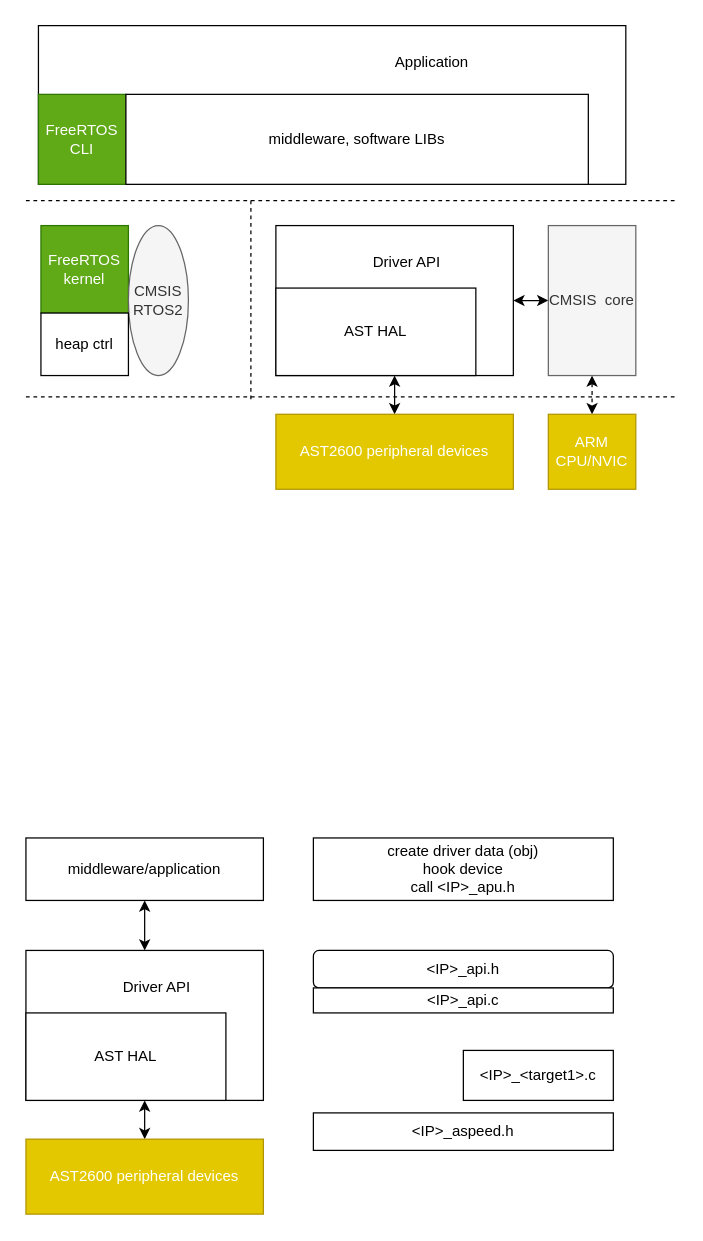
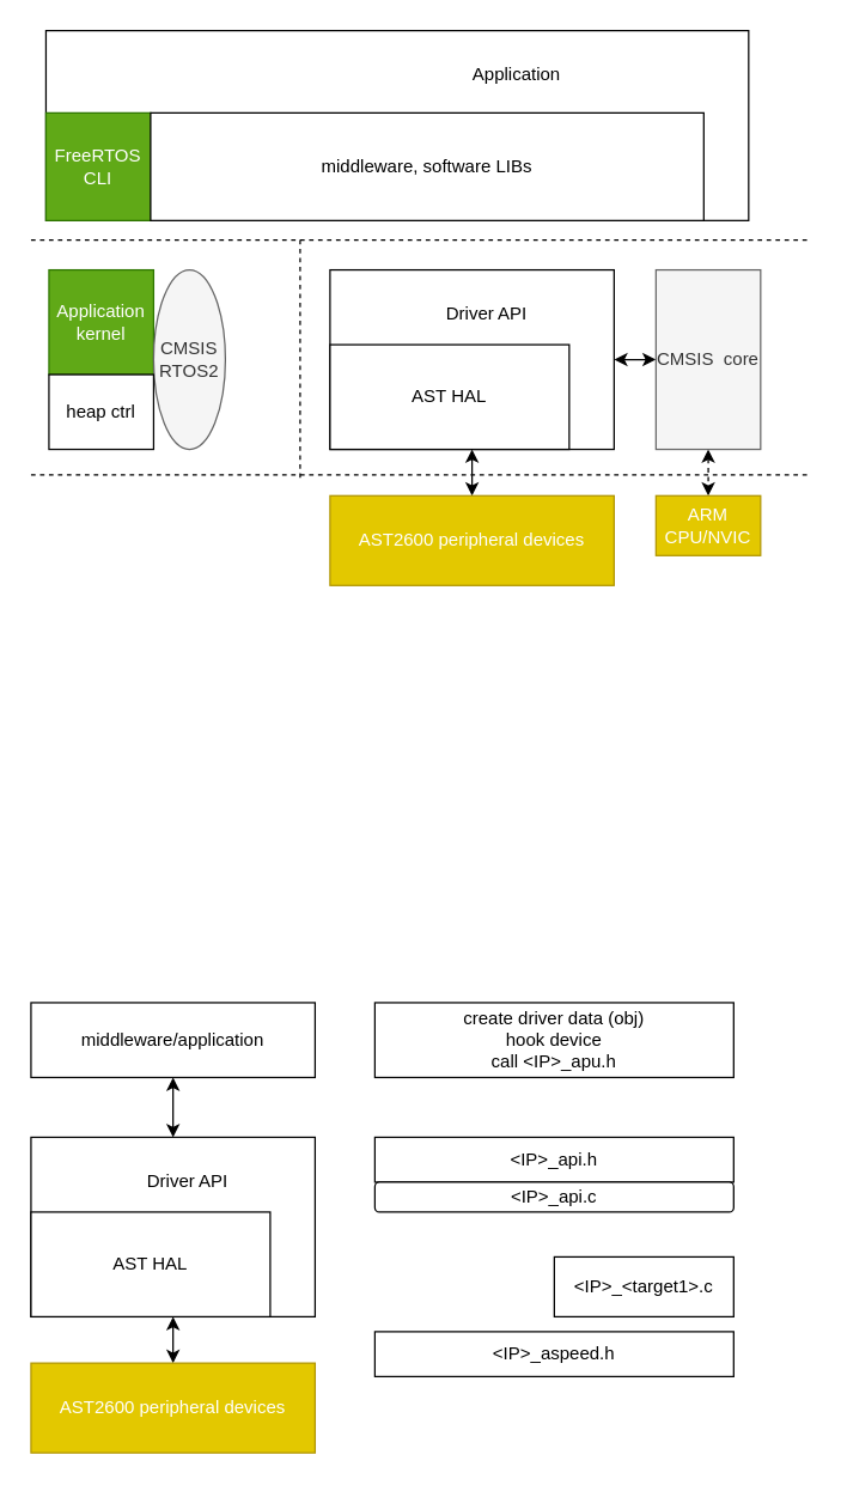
- <mxCell id="7" value="FreeRTOS&lt;br&gt;kernel" style="rounded=0;whiteSpace=wrap;html=1;fillColor=#60a917;strokeColor=#2D7600;fontColor=#ffffff;" parent="1" vertex="1"><mxGeometry x="32" y="180" width="70" height="70" as="geometry" /></mxCell>
+ <mxCell id="7" value="Application&lt;br&gt;kernel" style="rounded=0;whiteSpace=wrap;html=1;fillColor=#60a917;strokeColor=#2D7600;fontColor=#ffffff;" parent="1" vertex="1"><mxGeometry x="32" y="180" width="70" height="70" as="geometry" /></mxCell>
- <mxCell id="13" value="ARM CPU/NVIC" style="rounded=0;whiteSpace=wrap;html=1;fillColor=#e3c800;strokeColor=#B09500;fontColor=#ffffff;" parent="1" vertex="1"><mxGeometry x="438" y="331" width="70" height="60" as="geometry" /></mxCell>
+ <mxCell id="13" value="ARM CPU/NVIC" style="rounded=0;whiteSpace=wrap;html=1;fillColor=#e3c800;strokeColor=#B09500;fontColor=#ffffff;" parent="1" vertex="1"><mxGeometry x="438" y="331" width="70" height="40" as="geometry" /></mxCell>
- <mxCell id="21" value="&amp;lt;IP&amp;gt;_api.h" style="whiteSpace=wrap;html=1;rounded=1;" parent="1" vertex="1"><mxGeometry x="250" y="760" width="240" height="30" as="geometry" /></mxCell>
+ <mxCell id="21" value="&amp;lt;IP&amp;gt;_api.h" style="rounded=0;whiteSpace=wrap;html=1;" parent="1" vertex="1"><mxGeometry x="250" y="760" width="240" height="30" as="geometry" /></mxCell>
- <mxCell id="22" value="&amp;lt;IP&amp;gt;_api.c" style="rounded=0;whiteSpace=wrap;html=1;" parent="1" vertex="1"><mxGeometry x="250" y="790" width="240" height="20" as="geometry" /></mxCell>
+ <mxCell id="22" value="&amp;lt;IP&amp;gt;_api.c" style="whiteSpace=wrap;html=1;rounded=1;" parent="1" vertex="1"><mxGeometry x="250" y="790" width="240" height="20" as="geometry" /></mxCell>
